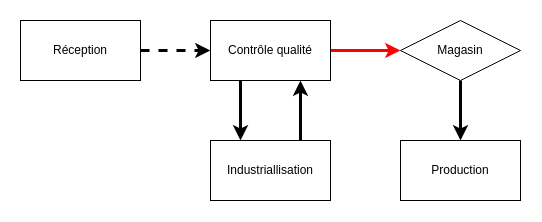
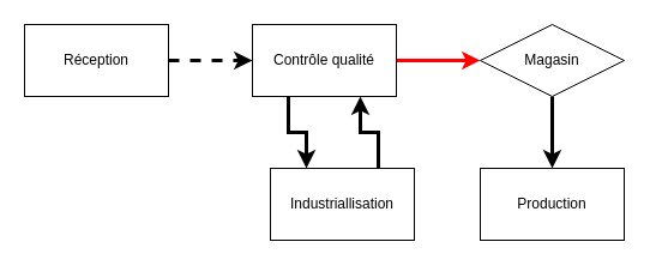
- <mxCell id="11" value="Industriallisation" style="rounded=0;whiteSpace=wrap;html=1;" vertex="1" parent="1"><mxGeometry x="210" y="140" width="120" height="60" as="geometry" /></mxCell>
+ <mxCell id="11" value="Industriallisation" style="rounded=0;whiteSpace=wrap;html=1;" vertex="1" parent="1"><mxGeometry x="225" y="140" width="120" height="60" as="geometry" /></mxCell>
